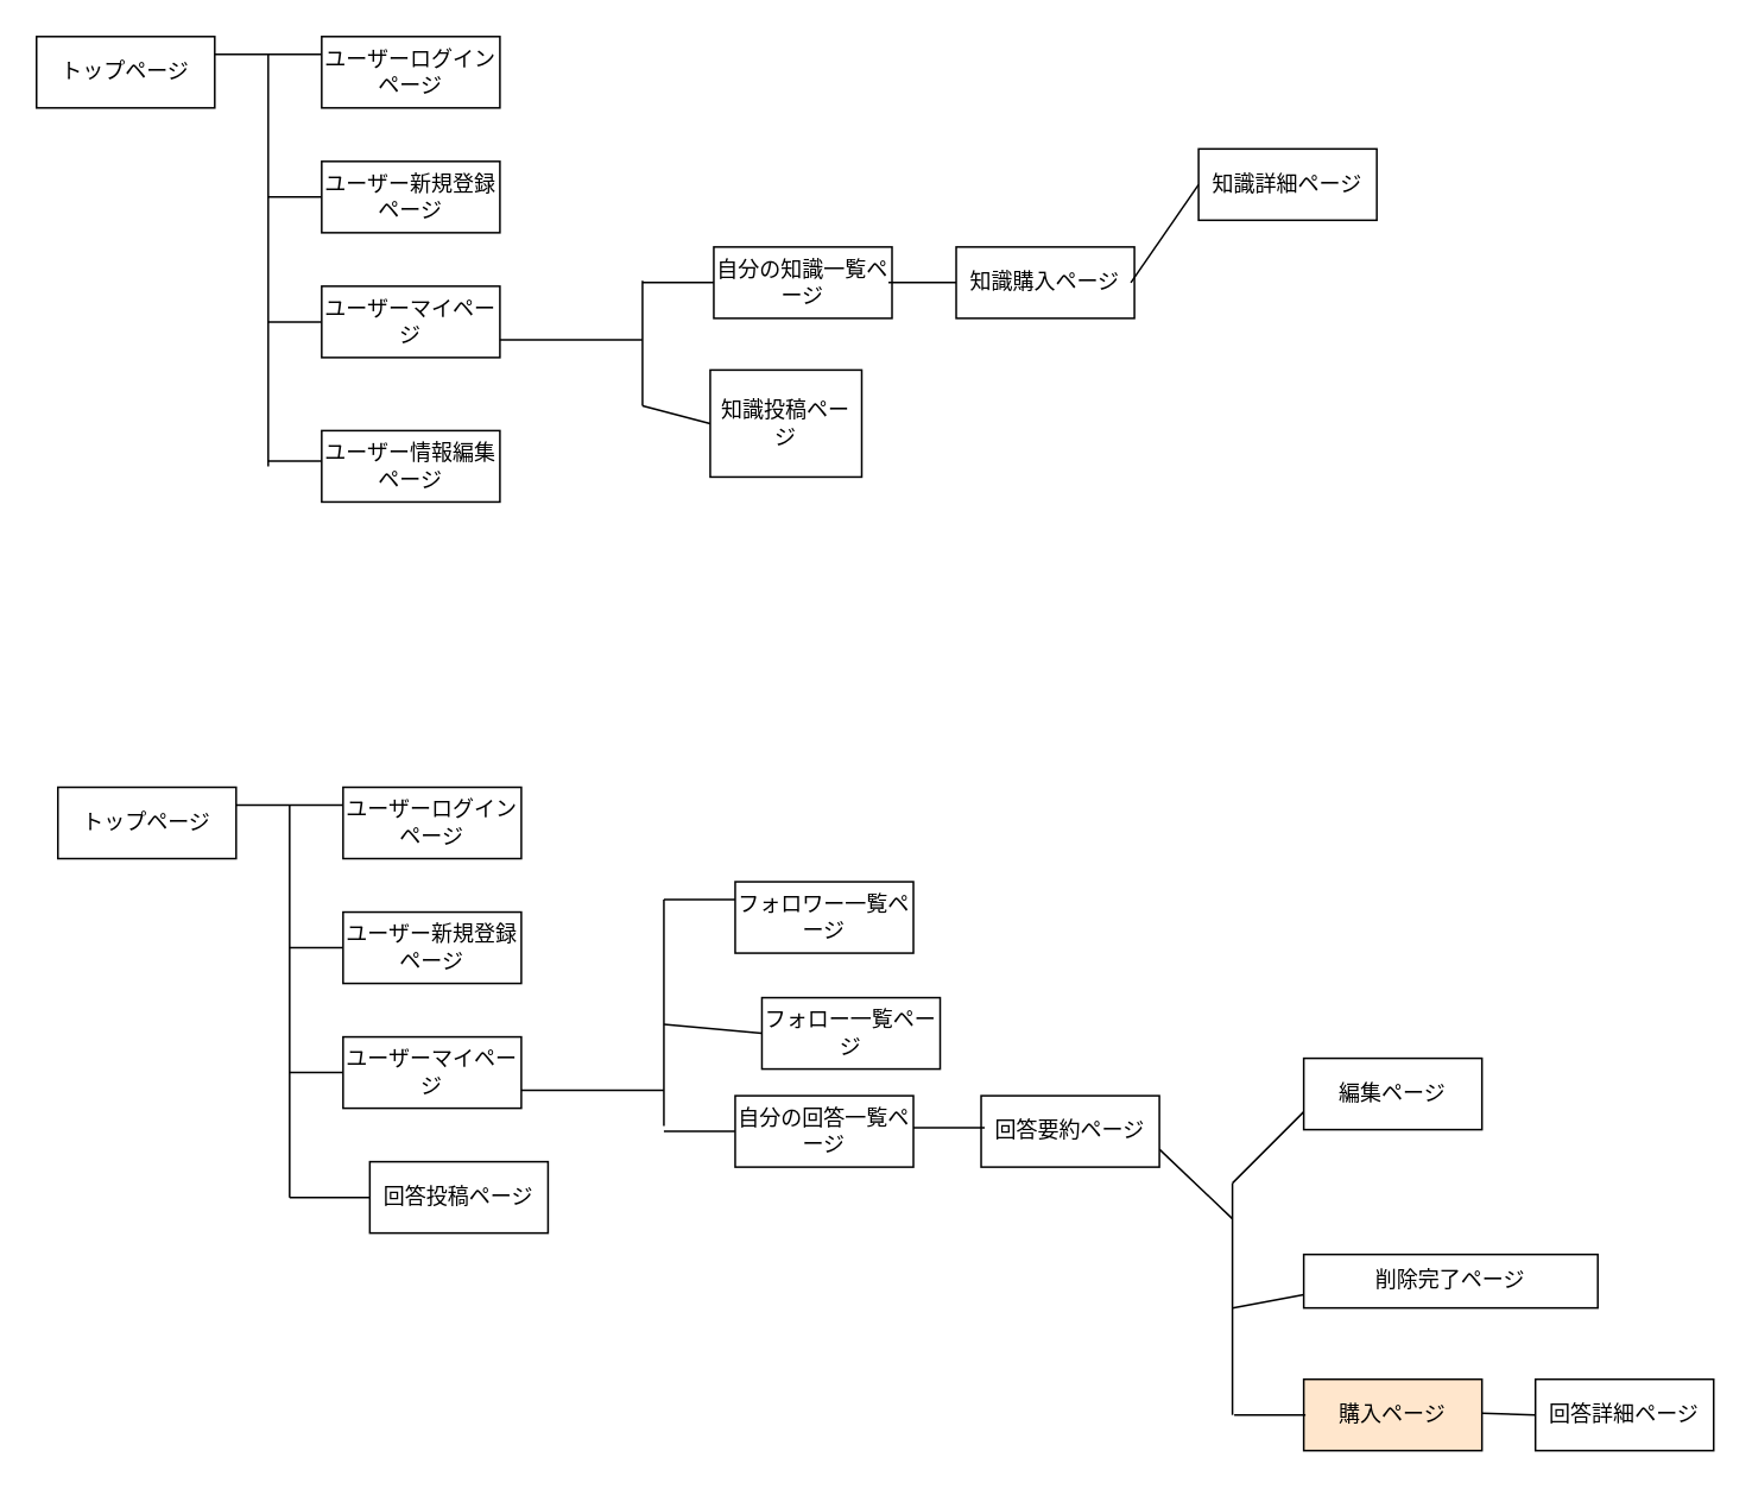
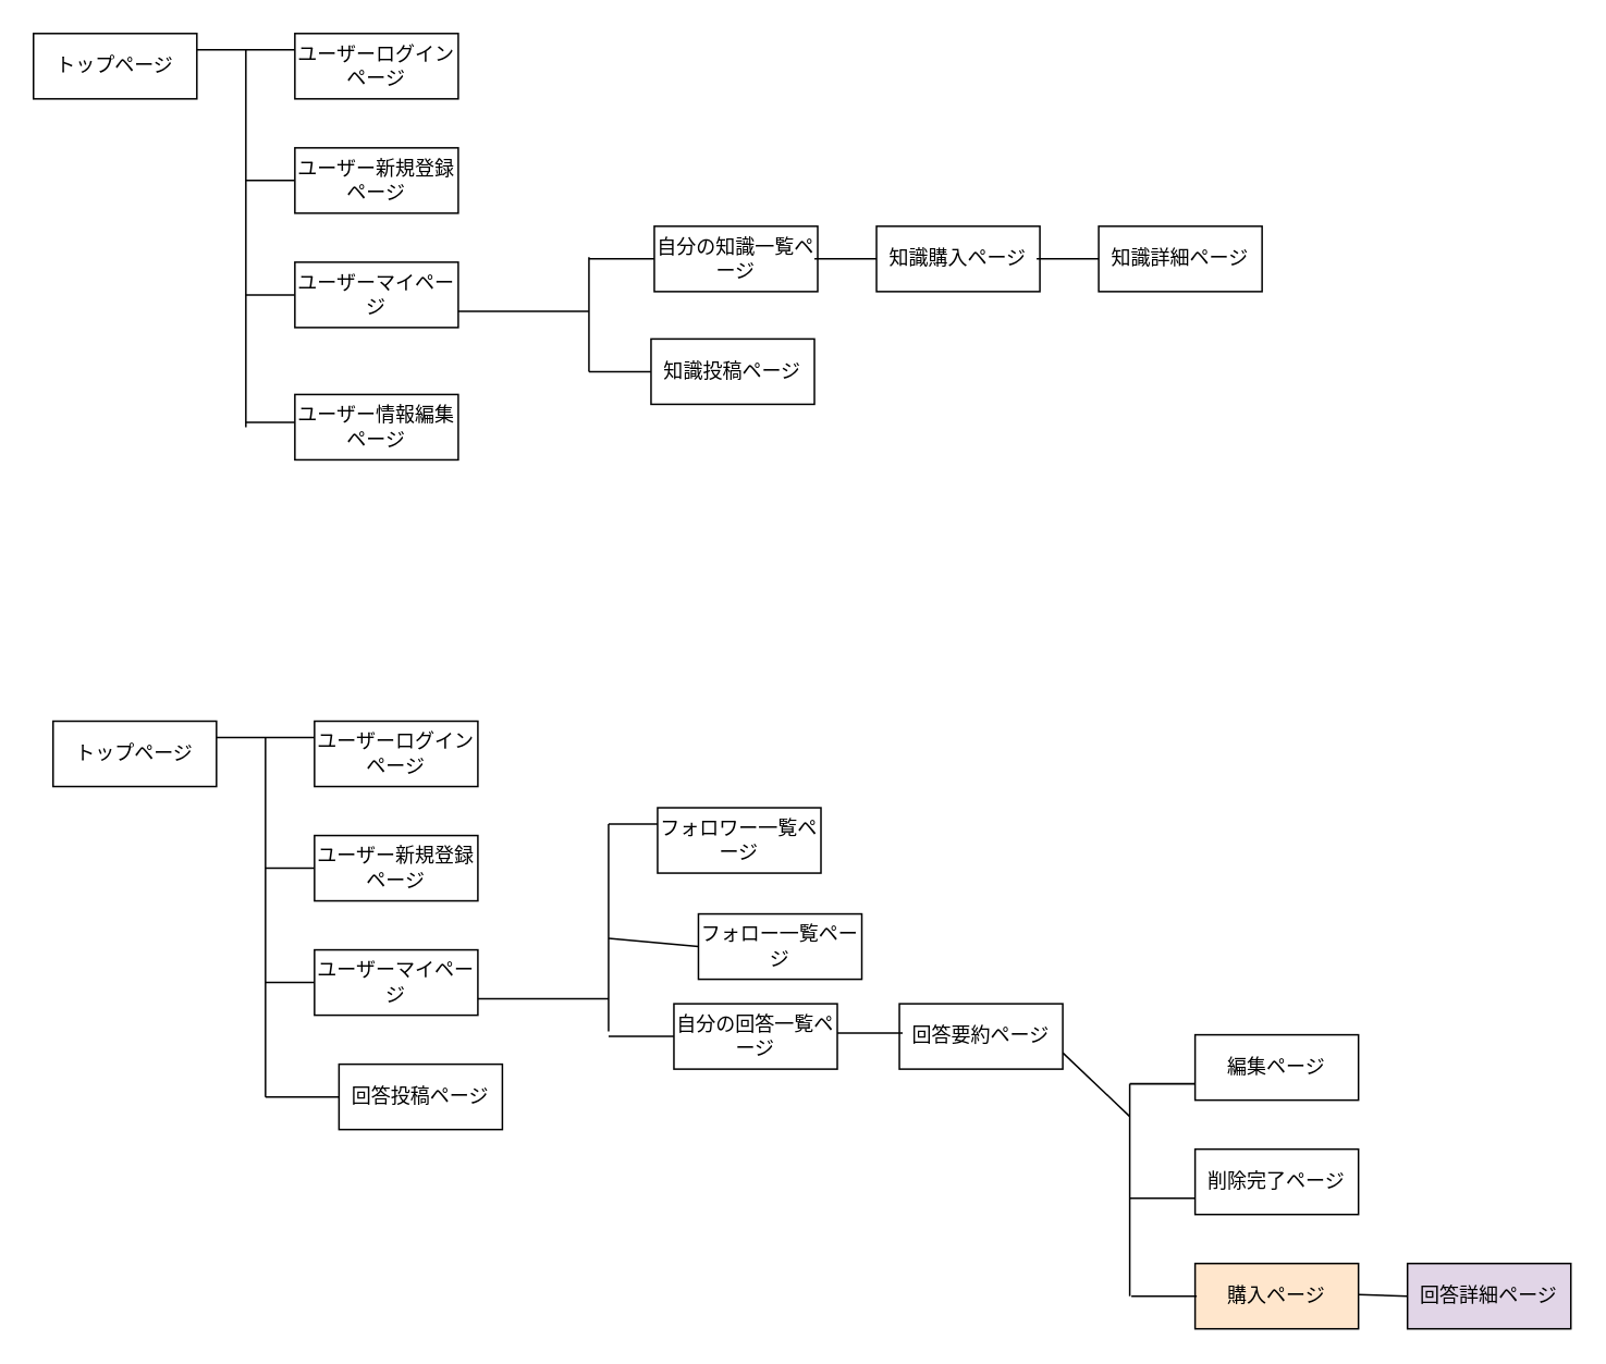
- <mxCell id="49" value="知識詳細ページ" style="whiteSpace=wrap;html=1;align=center;" parent="1" vertex="1"><mxGeometry x="672" y="83" width="100" height="40" as="geometry" /></mxCell>
+ <mxCell id="49" value="知識詳細ページ" style="whiteSpace=wrap;html=1;align=center;" parent="1" vertex="1"><mxGeometry x="672" y="138" width="100" height="40" as="geometry" /></mxCell>
- <mxCell id="38" value="知識投稿ページ" style="whiteSpace=wrap;html=1;align=center;" parent="1" vertex="1"><mxGeometry x="398" y="207" width="85" height="60" as="geometry" /></mxCell>
+ <mxCell id="38" value="知識投稿ページ" style="whiteSpace=wrap;html=1;align=center;" parent="1" vertex="1"><mxGeometry x="398" y="207" width="100" height="40" as="geometry" /></mxCell>
- <mxCell id="12" value="フォロワー一覧ページ" style="whiteSpace=wrap;html=1;align=center;" parent="1" vertex="1"><mxGeometry x="412" y="494" width="100" height="40" as="geometry" /></mxCell>
+ <mxCell id="12" value="フォロワー一覧ページ" style="whiteSpace=wrap;html=1;align=center;" parent="1" vertex="1"><mxGeometry x="402" y="494" width="100" height="40" as="geometry" /></mxCell>
- <mxCell id="6" value="編集ページ" style="whiteSpace=wrap;html=1;align=center;" parent="1" vertex="1"><mxGeometry x="731" y="593" width="100" height="40" as="geometry" /></mxCell>
+ <mxCell id="6" value="編集ページ" style="whiteSpace=wrap;html=1;align=center;" parent="1" vertex="1"><mxGeometry x="731" y="633" width="100" height="40" as="geometry" /></mxCell>
- <mxCell id="25" value="削除完了ページ" style="whiteSpace=wrap;html=1;align=center;" parent="1" vertex="1"><mxGeometry x="731" y="703" width="165" height="30" as="geometry" /></mxCell>
+ <mxCell id="25" value="削除完了ページ" style="whiteSpace=wrap;html=1;align=center;" parent="1" vertex="1"><mxGeometry x="731" y="703" width="100" height="40" as="geometry" /></mxCell>
- <mxCell id="28" value="回答詳細ページ" style="whiteSpace=wrap;html=1;align=center;" parent="1" vertex="1"><mxGeometry x="861" y="773" width="100" height="40" as="geometry" /></mxCell>
+ <mxCell id="28" value="回答詳細ページ" style="whiteSpace=wrap;html=1;align=center;fillColor=#e1d5e7;" parent="1" vertex="1"><mxGeometry x="861" y="773" width="100" height="40" as="geometry" /></mxCell>
